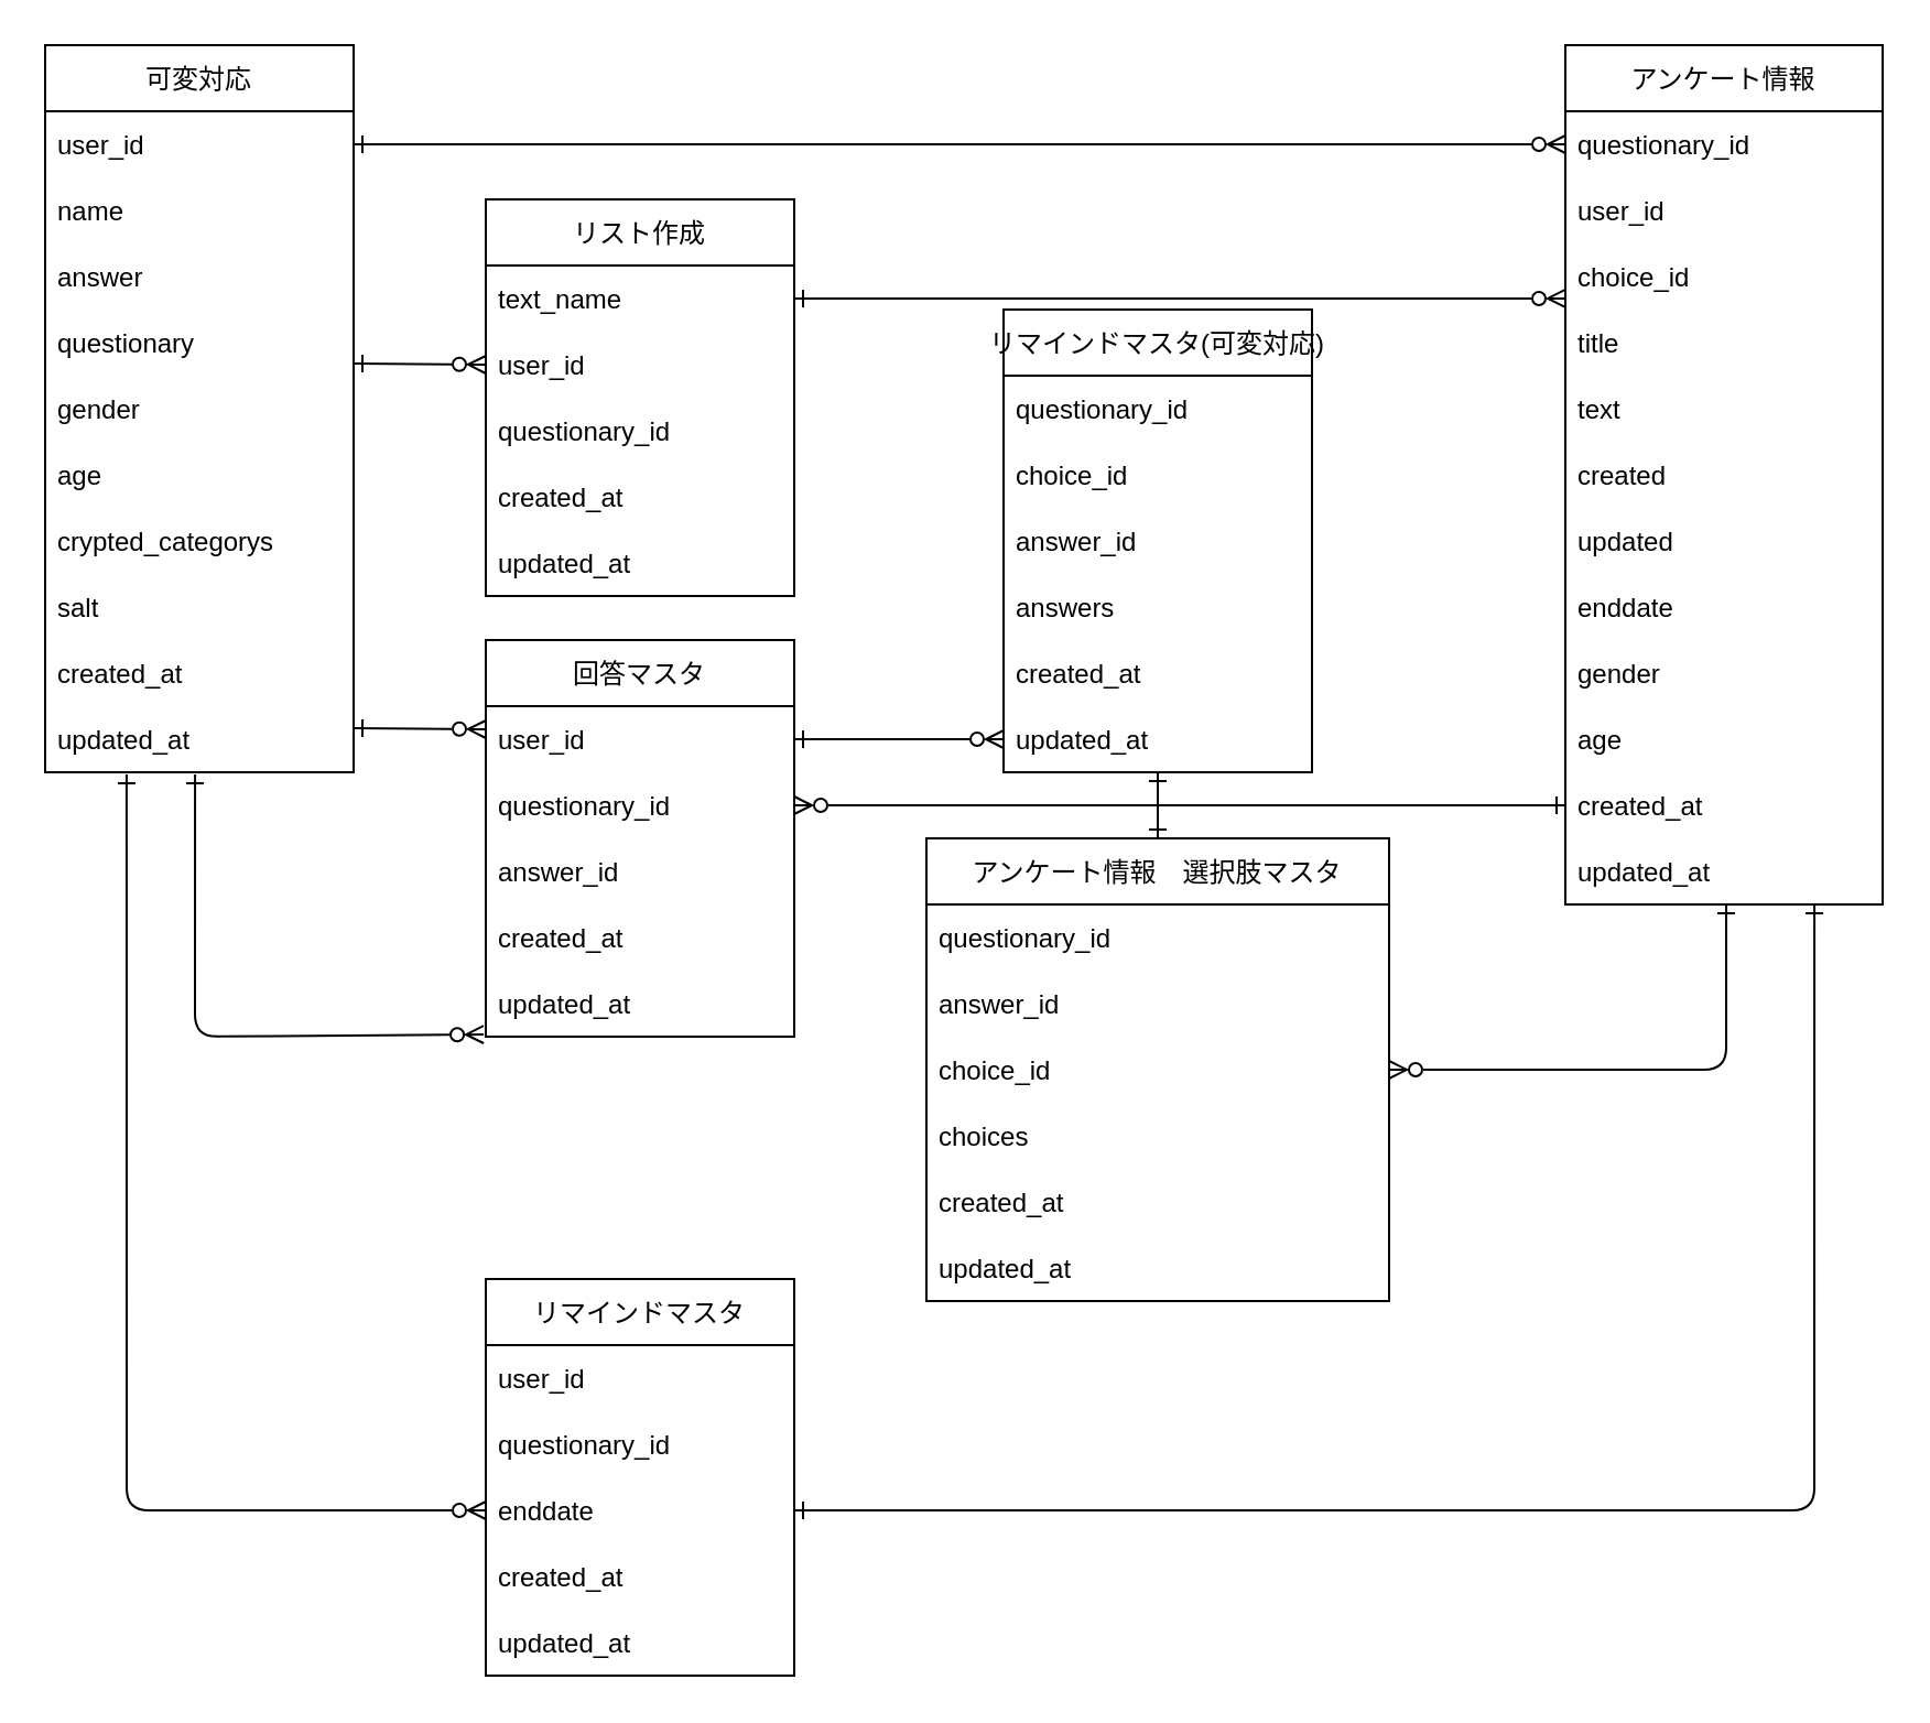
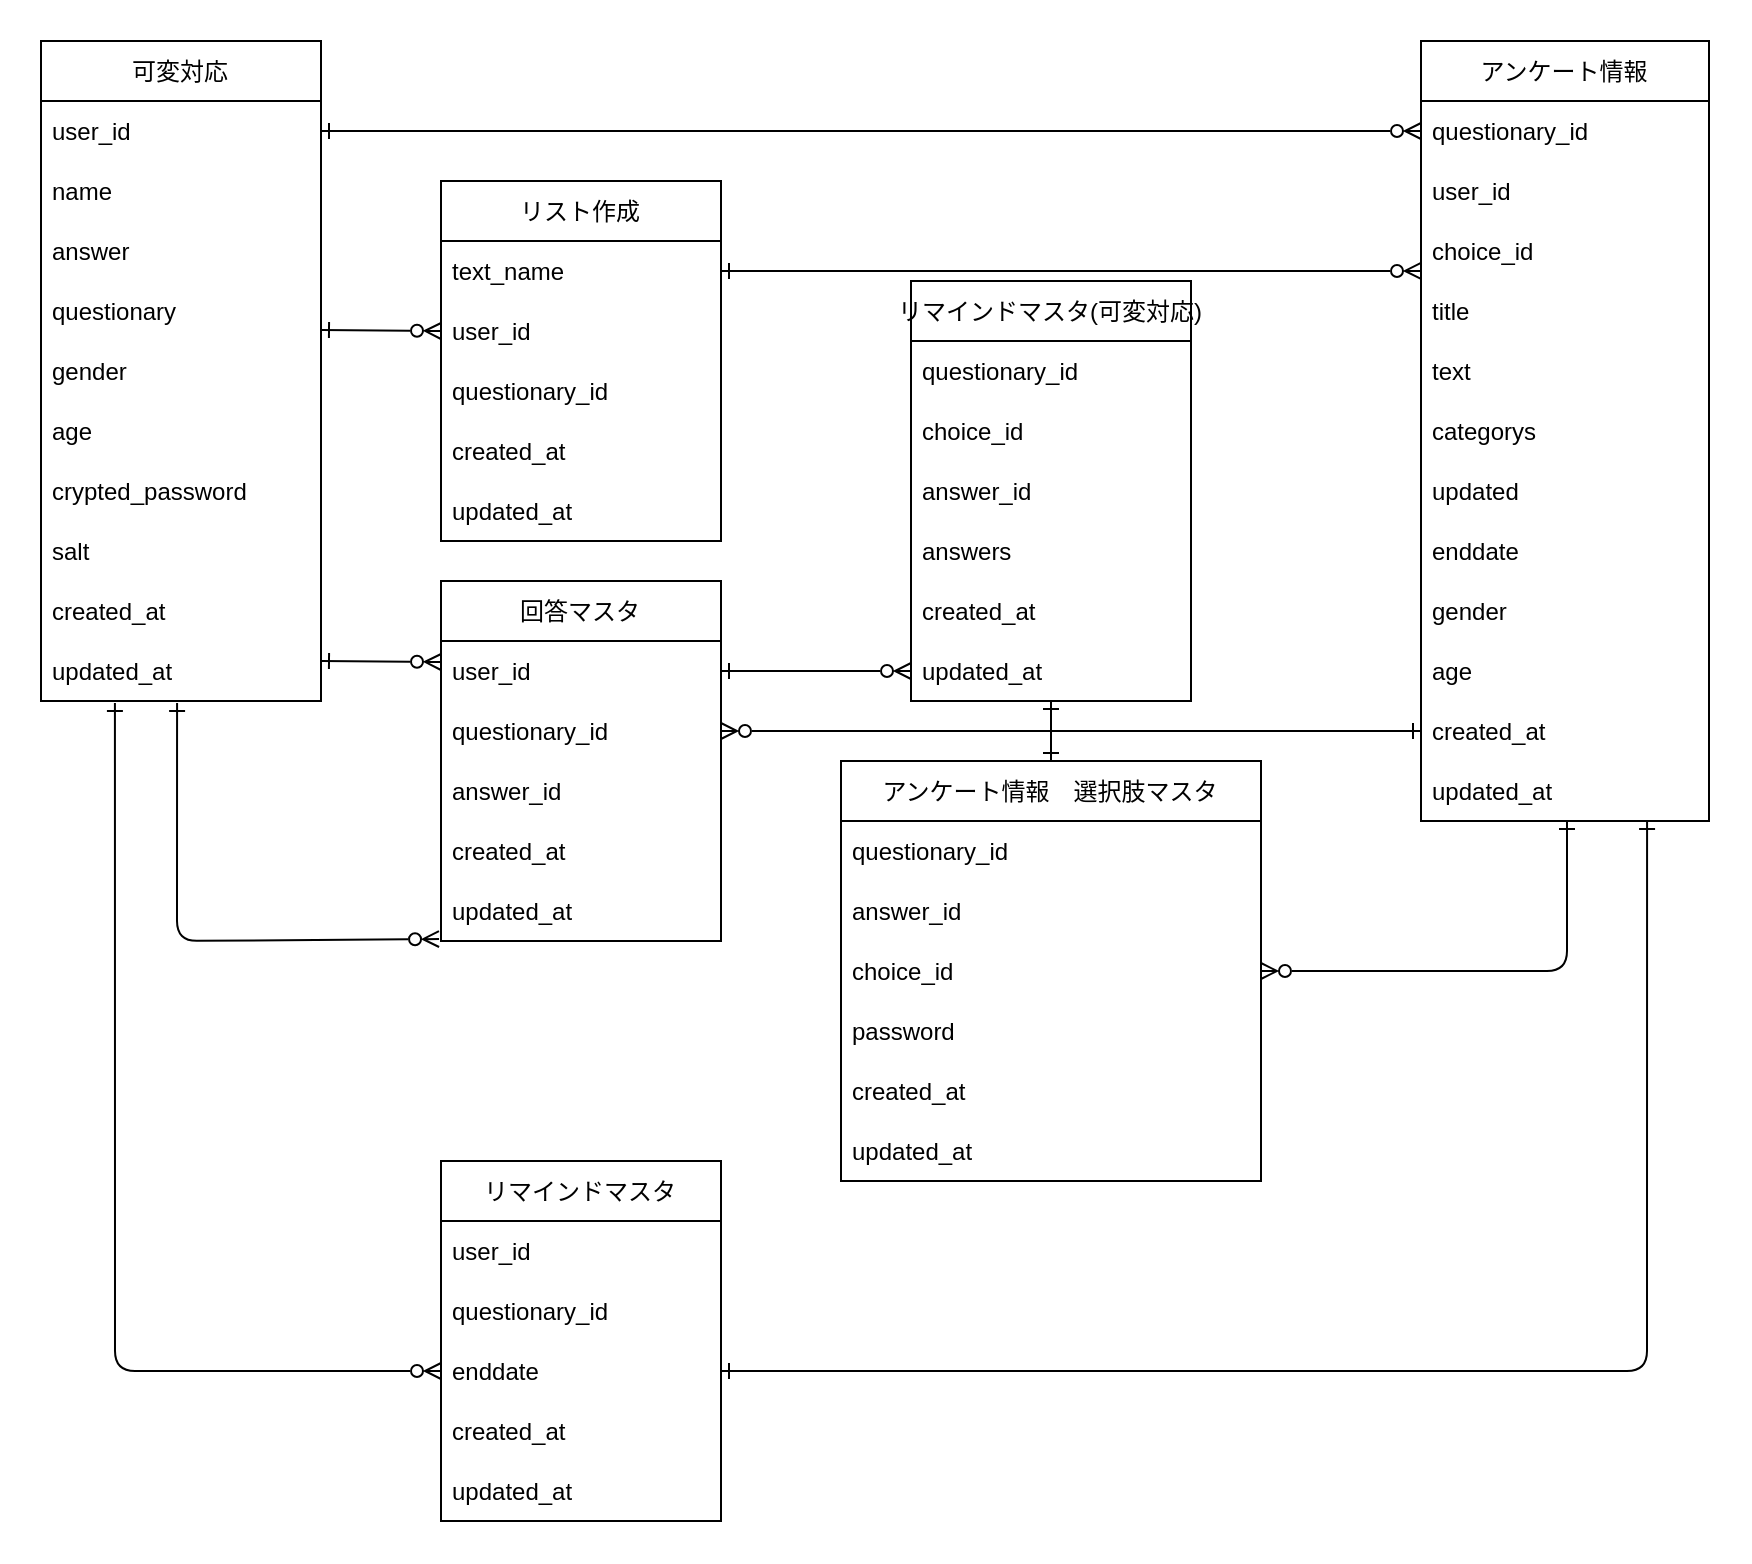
- <mxCell id="9" value="created" style="text;strokeColor=none;fillColor=none;align=left;verticalAlign=middle;spacingLeft=4;spacingRight=4;overflow=hidden;points=[[0,0.5],[1,0.5]];portConstraint=eastwest;rotatable=0;" parent="3" vertex="1"><mxGeometry y="180" width="144" height="30" as="geometry" /></mxCell>
+ <mxCell id="9" value="categorys" style="text;strokeColor=none;fillColor=none;align=left;verticalAlign=middle;spacingLeft=4;spacingRight=4;overflow=hidden;points=[[0,0.5],[1,0.5]];portConstraint=eastwest;rotatable=0;" parent="3" vertex="1"><mxGeometry y="180" width="144" height="30" as="geometry" /></mxCell>
- <mxCell id="29" value="crypted_categorys" style="text;strokeColor=none;fillColor=none;align=left;verticalAlign=middle;spacingLeft=4;spacingRight=4;overflow=hidden;points=[[0,0.5],[1,0.5]];portConstraint=eastwest;rotatable=0;" parent="22" vertex="1"><mxGeometry y="210" width="140" height="30" as="geometry" /></mxCell>
+ <mxCell id="29" value="crypted_password" style="text;strokeColor=none;fillColor=none;align=left;verticalAlign=middle;spacingLeft=4;spacingRight=4;overflow=hidden;points=[[0,0.5],[1,0.5]];portConstraint=eastwest;rotatable=0;" parent="22" vertex="1"><mxGeometry y="210" width="140" height="30" as="geometry" /></mxCell>
- <mxCell id="57" value="choices" style="text;strokeColor=none;fillColor=none;align=left;verticalAlign=middle;spacingLeft=4;spacingRight=4;overflow=hidden;points=[[0,0.5],[1,0.5]];portConstraint=eastwest;rotatable=0;" vertex="1" parent="53"><mxGeometry y="120" width="210" height="30" as="geometry" /></mxCell>
+ <mxCell id="57" value="password" style="text;strokeColor=none;fillColor=none;align=left;verticalAlign=middle;spacingLeft=4;spacingRight=4;overflow=hidden;points=[[0,0.5],[1,0.5]];portConstraint=eastwest;rotatable=0;" vertex="1" parent="53"><mxGeometry y="120" width="210" height="30" as="geometry" /></mxCell>
